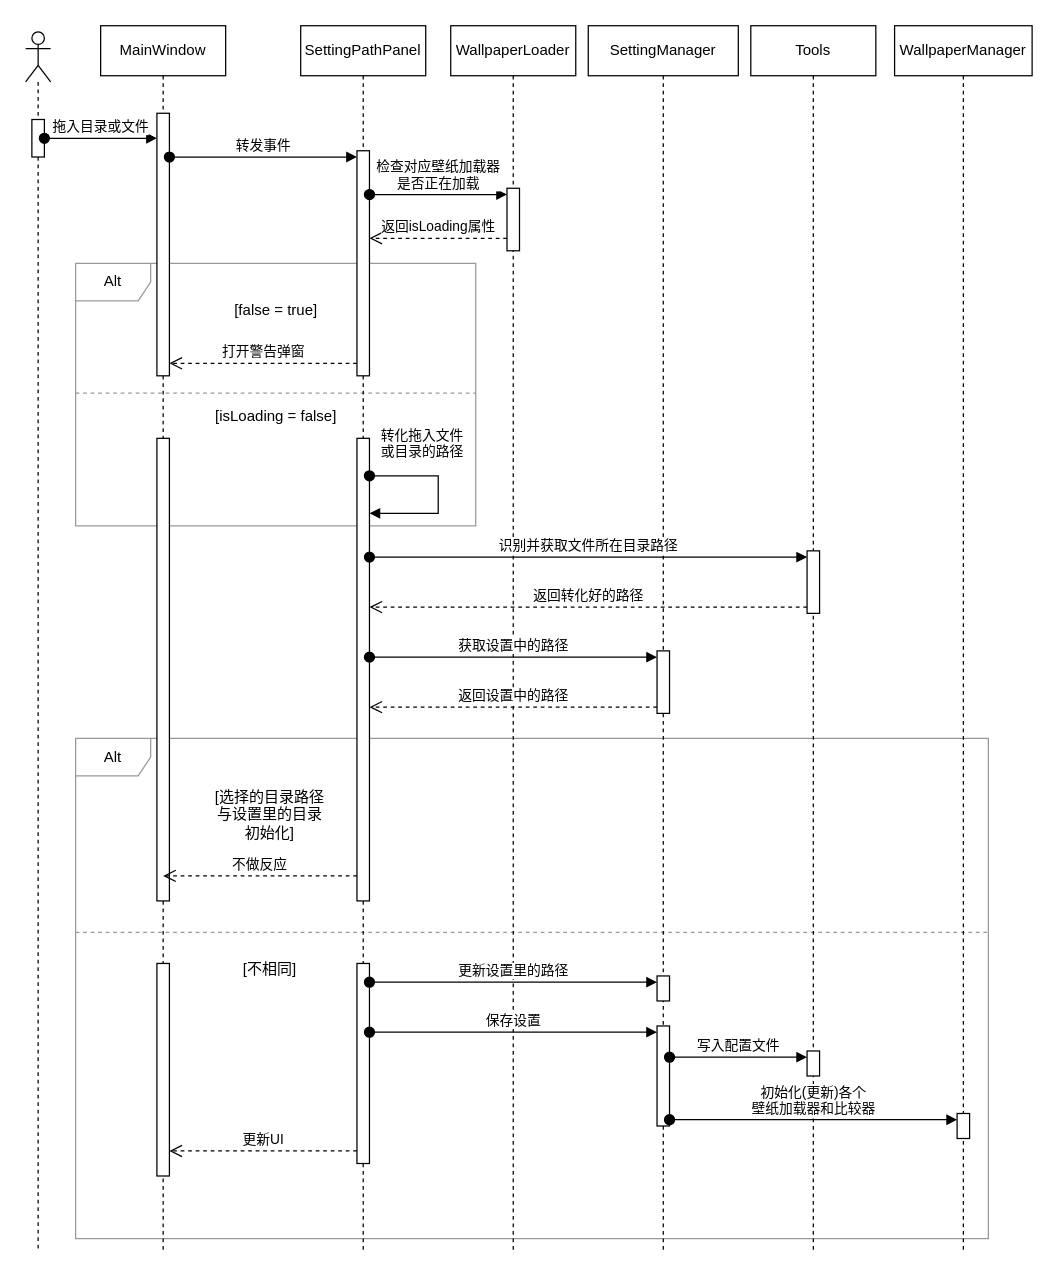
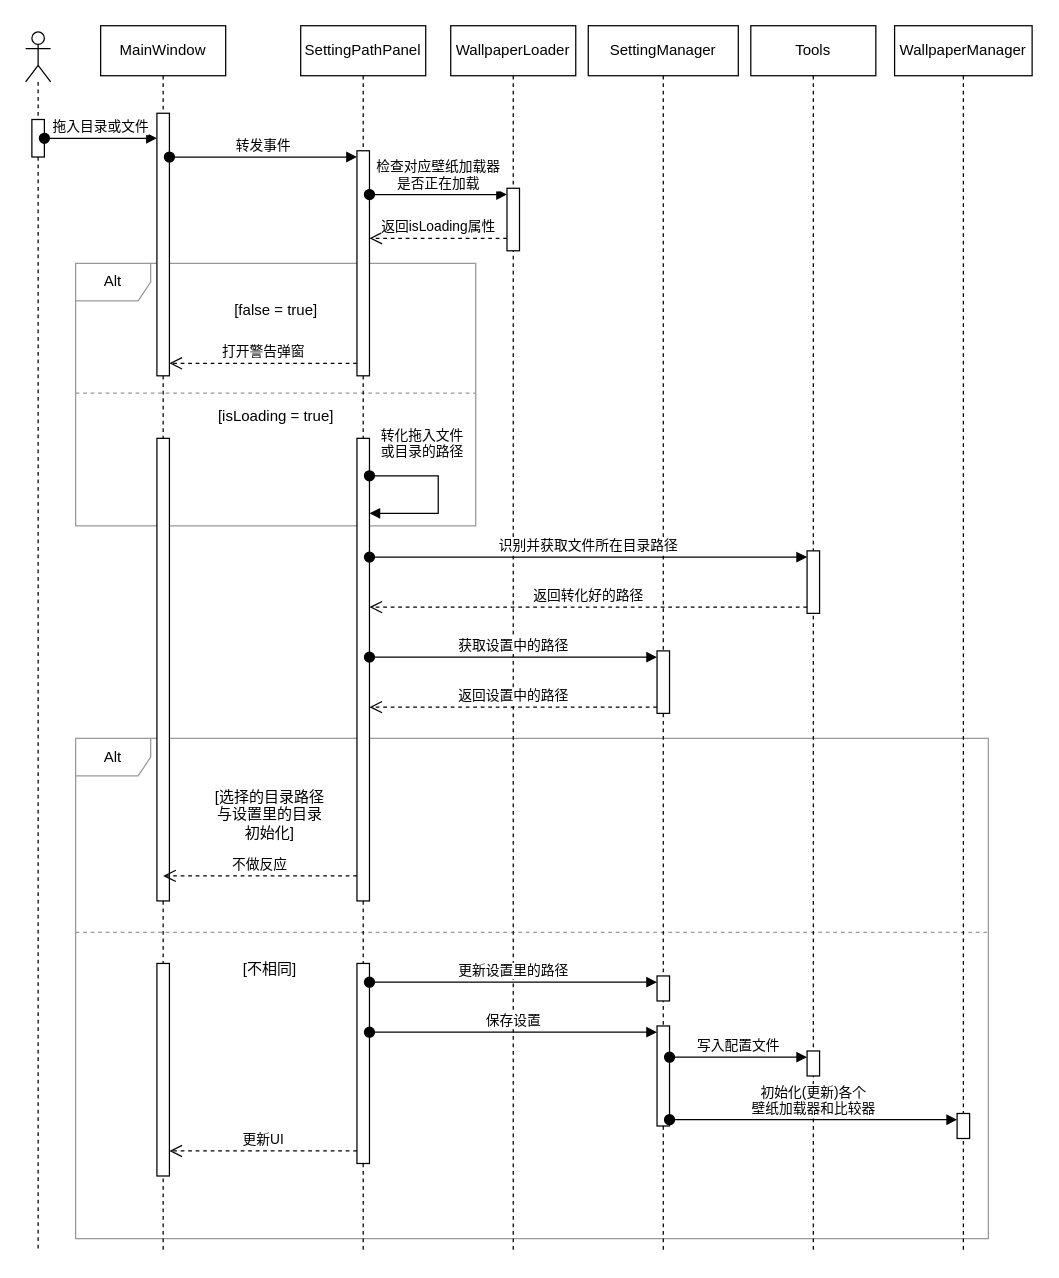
- <mxCell id="12" value="[isLoading = false]" style="text;html=1;align=center;verticalAlign=middle;resizable=0;points=[];autosize=1;strokeColor=none;fillColor=none;" parent="8" vertex="1"><mxGeometry x="99.995" y="107.708" width="120" height="30" as="geometry" /></mxCell>
+ <mxCell id="12" value="[isLoading = true]" style="text;html=1;align=center;verticalAlign=middle;resizable=0;points=[];autosize=1;strokeColor=none;fillColor=none;" parent="8" vertex="1"><mxGeometry x="99.995" y="107.708" width="120" height="30" as="geometry" /></mxCell>
